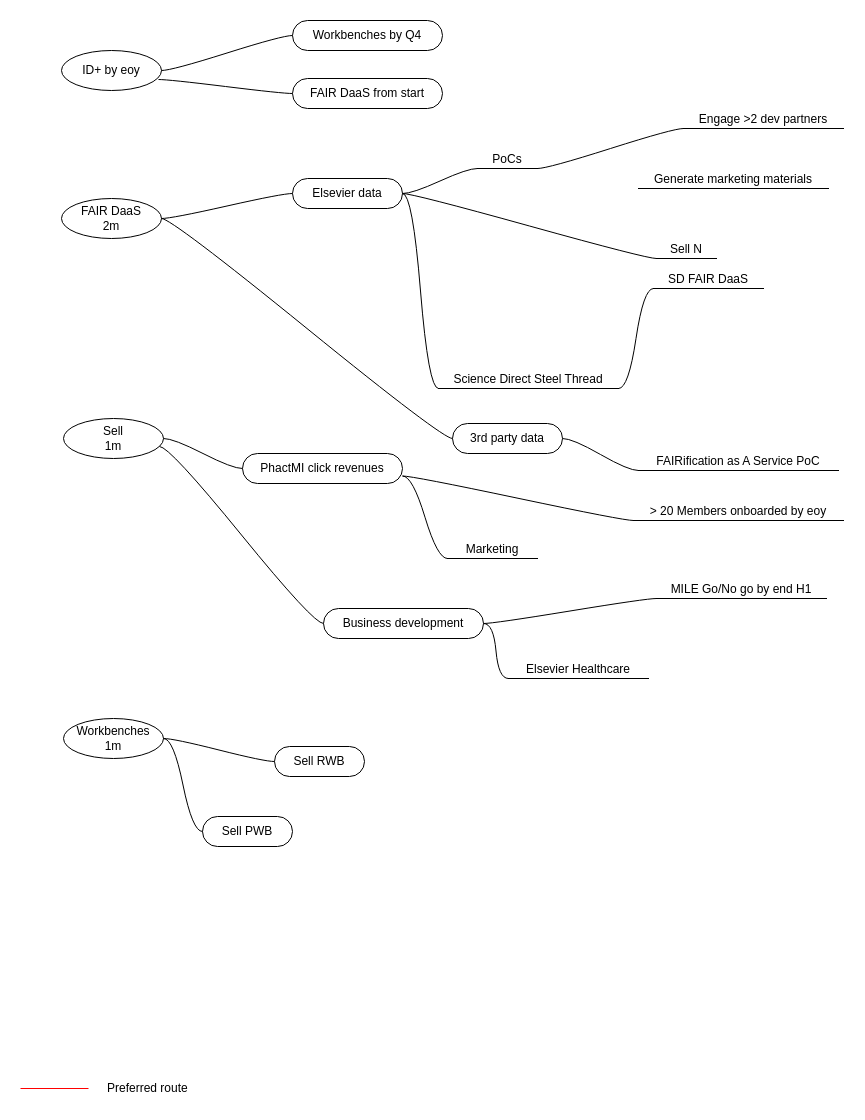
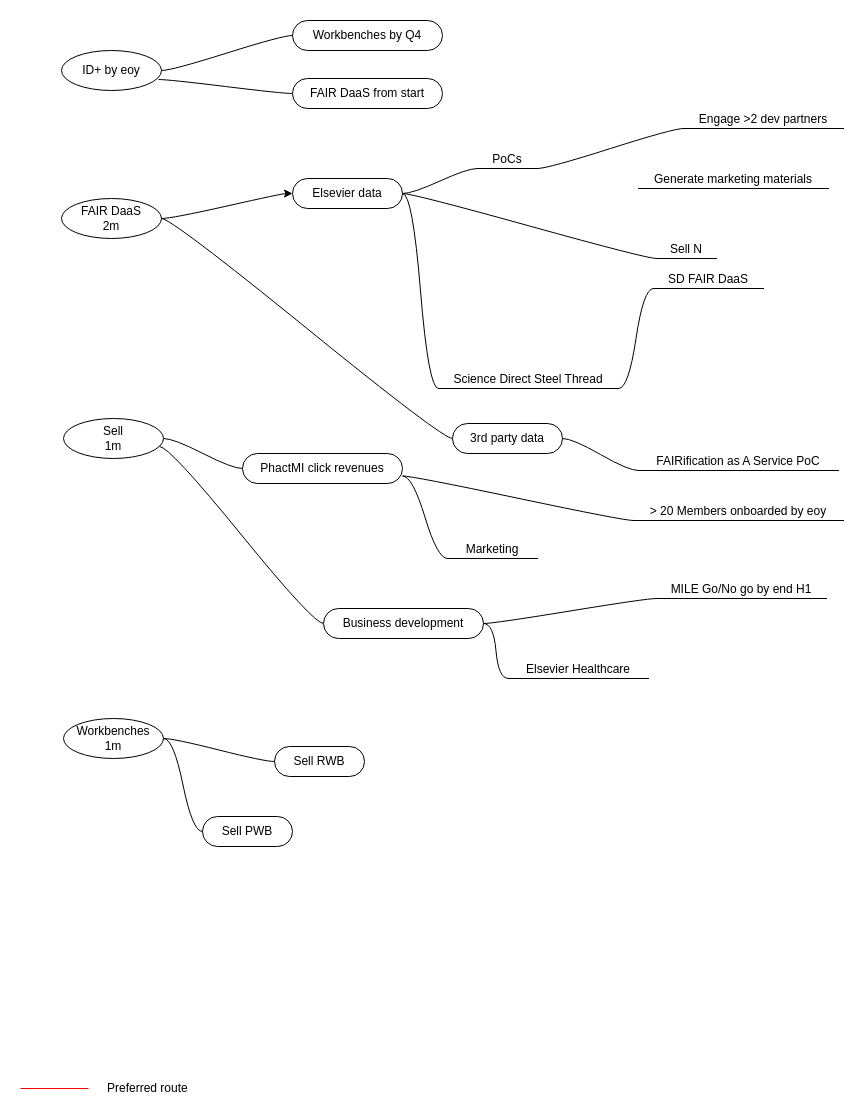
- <mxCell id="14" value="" style="edgeStyle=entityRelationEdgeStyle;startArrow=none;endArrow=none;segment=10;curved=1;entryX=0;entryY=0.5;entryDx=0;entryDy=0;exitX=1;exitY=0.5;exitDx=0;exitDy=0;" edge="1" target="13" parent="1" source="5"><mxGeometry relative="1" as="geometry"><mxPoint x="163" y="318" as="sourcePoint" /></mxGeometry></mxCell>
+ <mxCell id="14" value="" style="edgeStyle=entityRelationEdgeStyle;startArrow=none;endArrow=classic;segment=10;curved=1;entryX=0;entryY=0.5;entryDx=0;entryDy=0;exitX=1;exitY=0.5;exitDx=0;exitDy=0;" edge="1" target="13" parent="1" source="5"><mxGeometry relative="1" as="geometry"><mxPoint x="163" y="318" as="sourcePoint" /></mxGeometry></mxCell>
